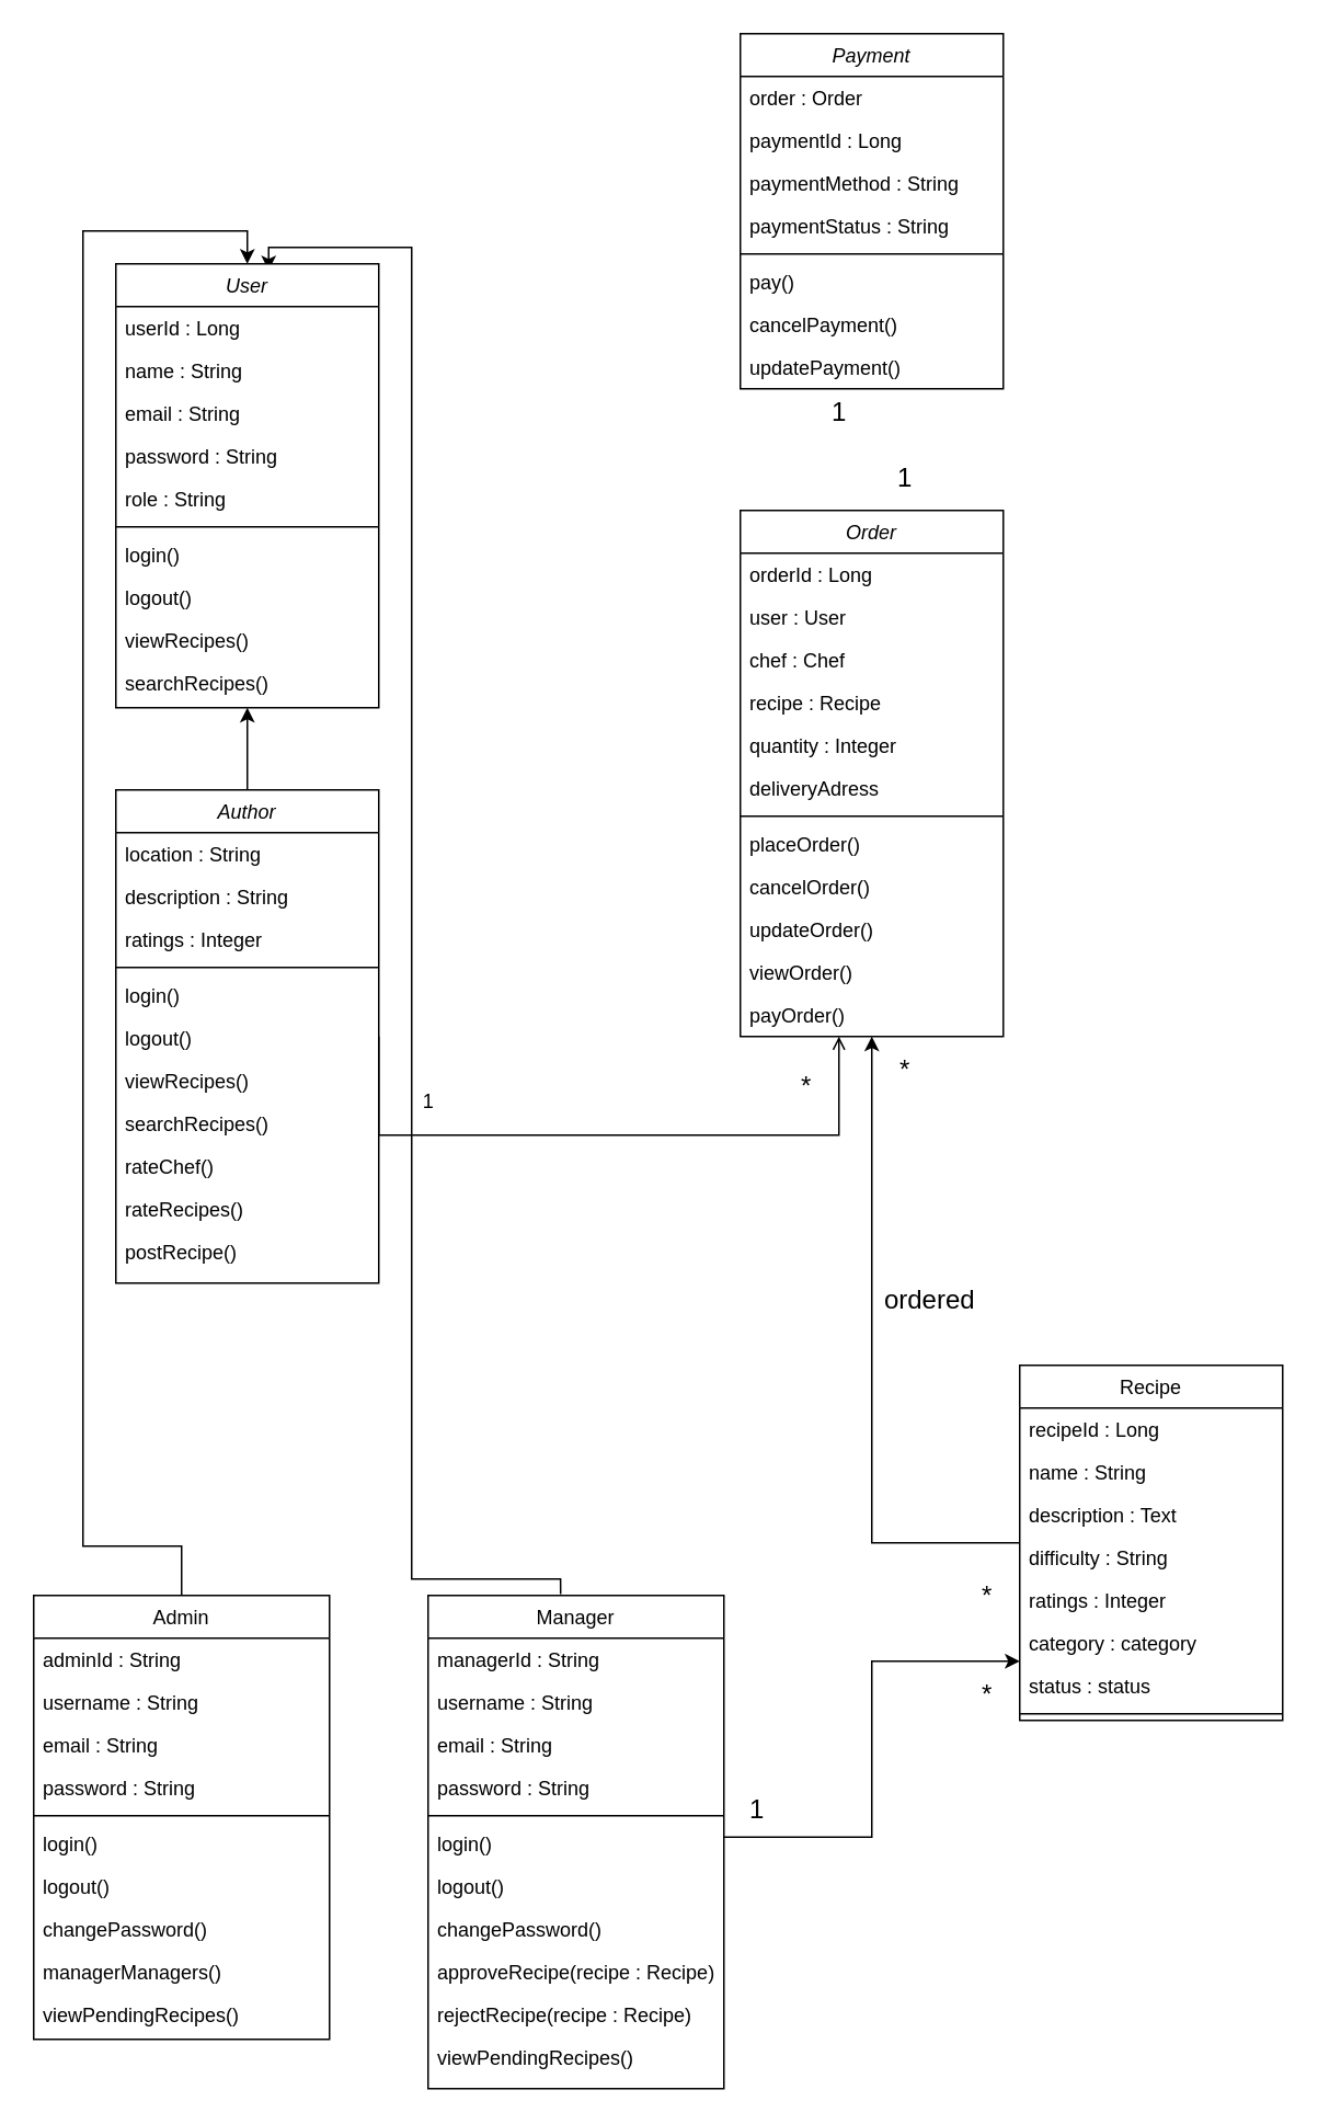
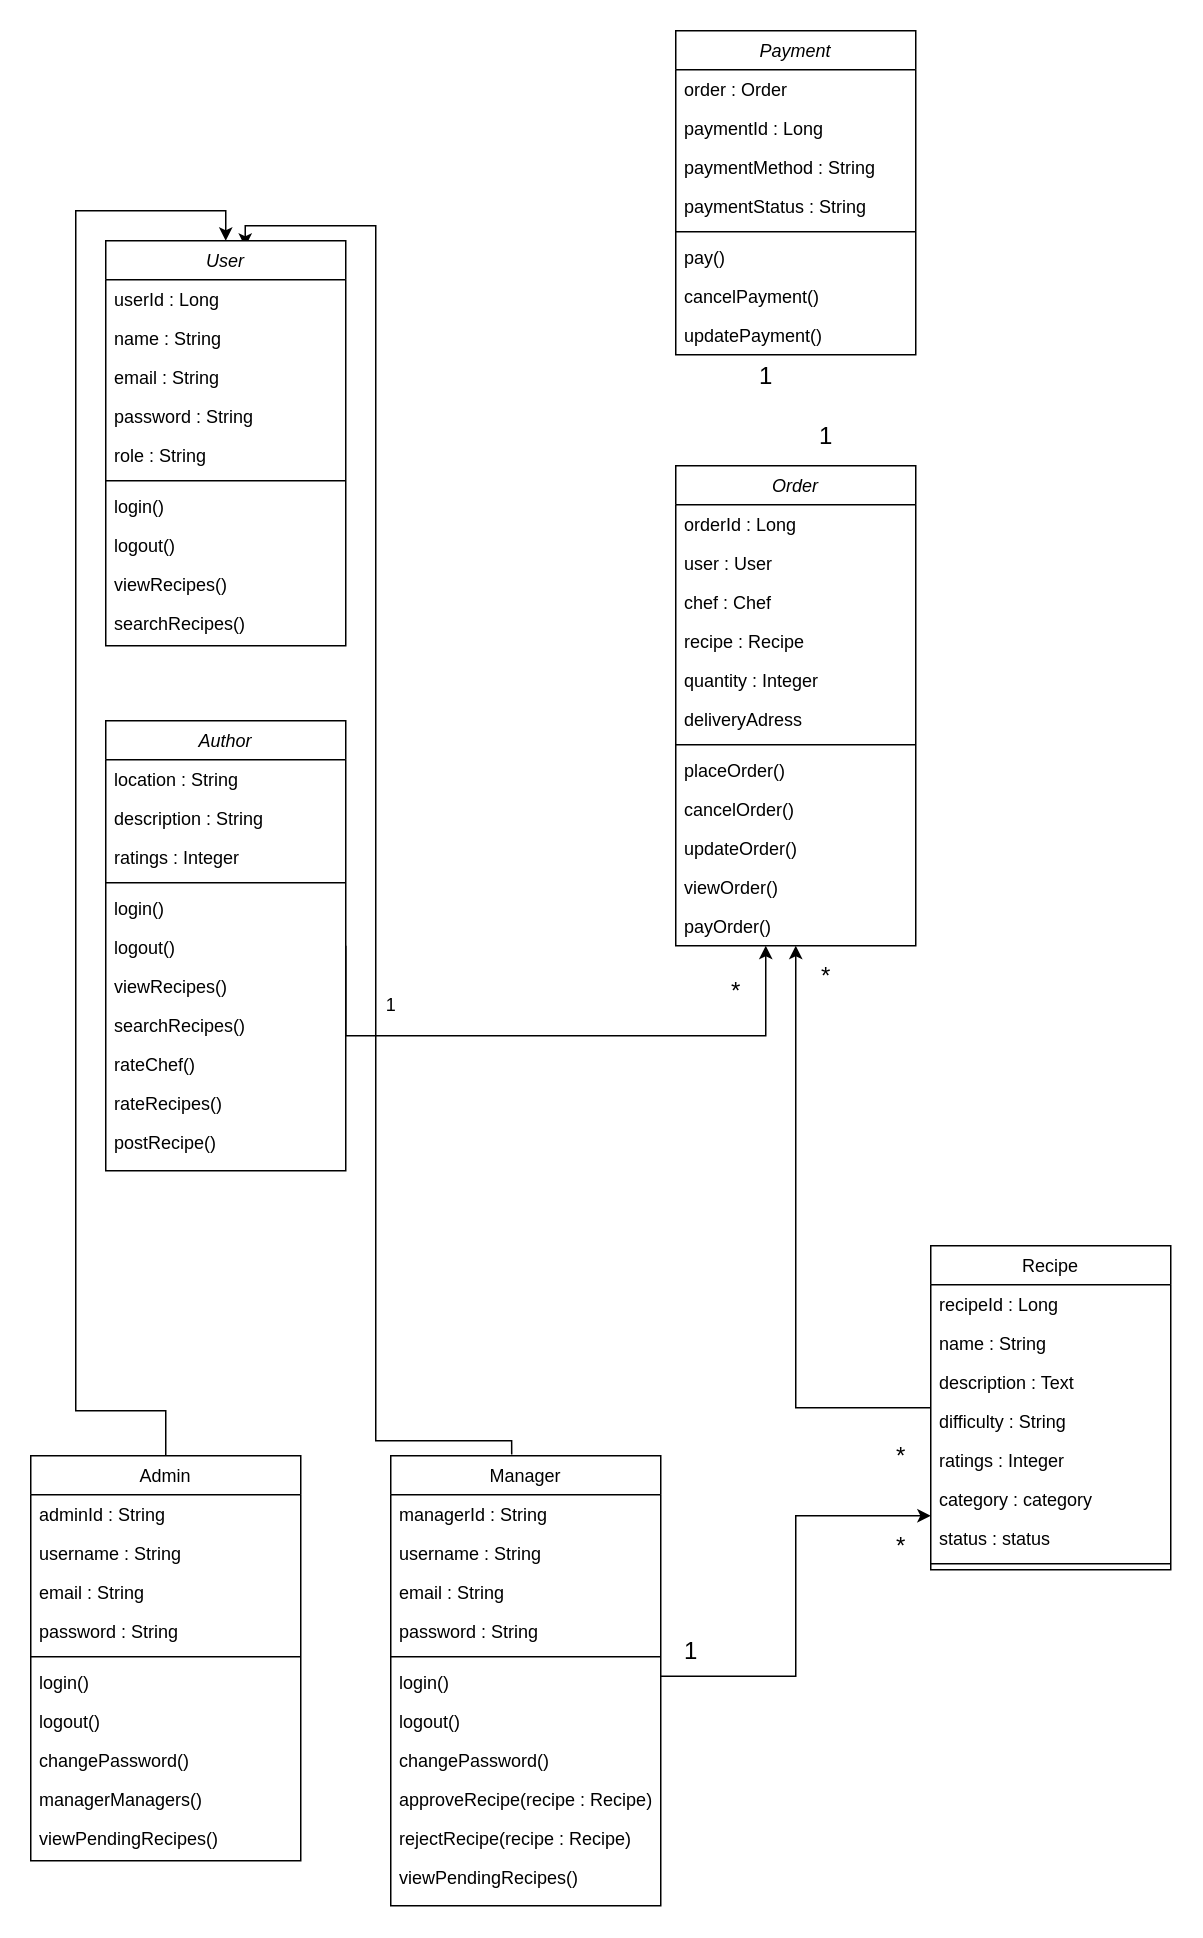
- <mxCell id="3" style="edgeStyle=orthogonalEdgeStyle;rounded=0;orthogonalLoop=1;jettySize=auto;html=1;" edge="1" parent="1" source="4" target="83"><mxGeometry relative="1" as="geometry" /></mxCell>
- <mxCell id="2" style="edgeStyle=orthogonalEdgeStyle;rounded=0;orthogonalLoop=1;jettySize=auto;html=1;exitX=1;exitY=0.5;exitDx=0;exitDy=0;endArrow=open;" parent="1" source="4" target="16" edge="1"><mxGeometry relative="1" as="geometry"><Array as="points"><mxPoint x="230" y="690" /><mxPoint x="510" y="690" /></Array><mxPoint x="250" y="720" as="sourcePoint" /></mxGeometry></mxCell>
+ <mxCell id="2" style="edgeStyle=orthogonalEdgeStyle;rounded=0;orthogonalLoop=1;jettySize=auto;html=1;exitX=1;exitY=0.5;exitDx=0;exitDy=0;" parent="1" source="4" target="16" edge="1"><mxGeometry relative="1" as="geometry"><Array as="points"><mxPoint x="230" y="690" /><mxPoint x="510" y="690" /></Array><mxPoint x="250" y="720" as="sourcePoint" /></mxGeometry></mxCell>
- <mxCell id="65" value="ordered" style="text;html=1;align=center;verticalAlign=middle;resizable=0;points=[];autosize=1;strokeColor=none;fillColor=none;fontSize=16;" parent="1" vertex="1"><mxGeometry x="530" y="780" width="70" height="20" as="geometry" /></mxCell>
